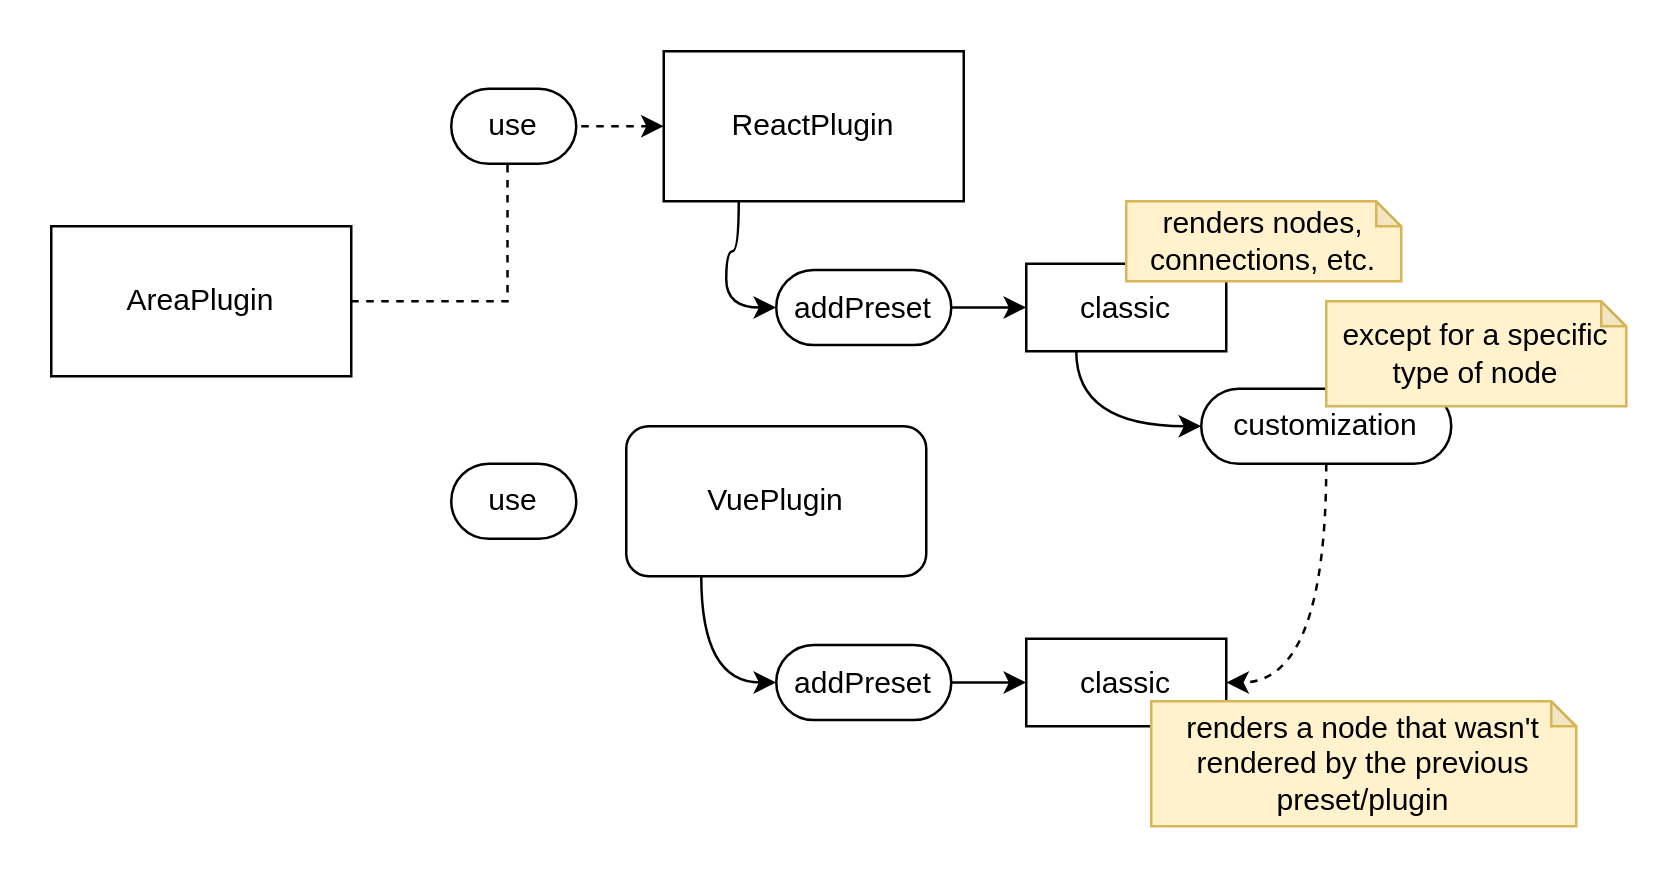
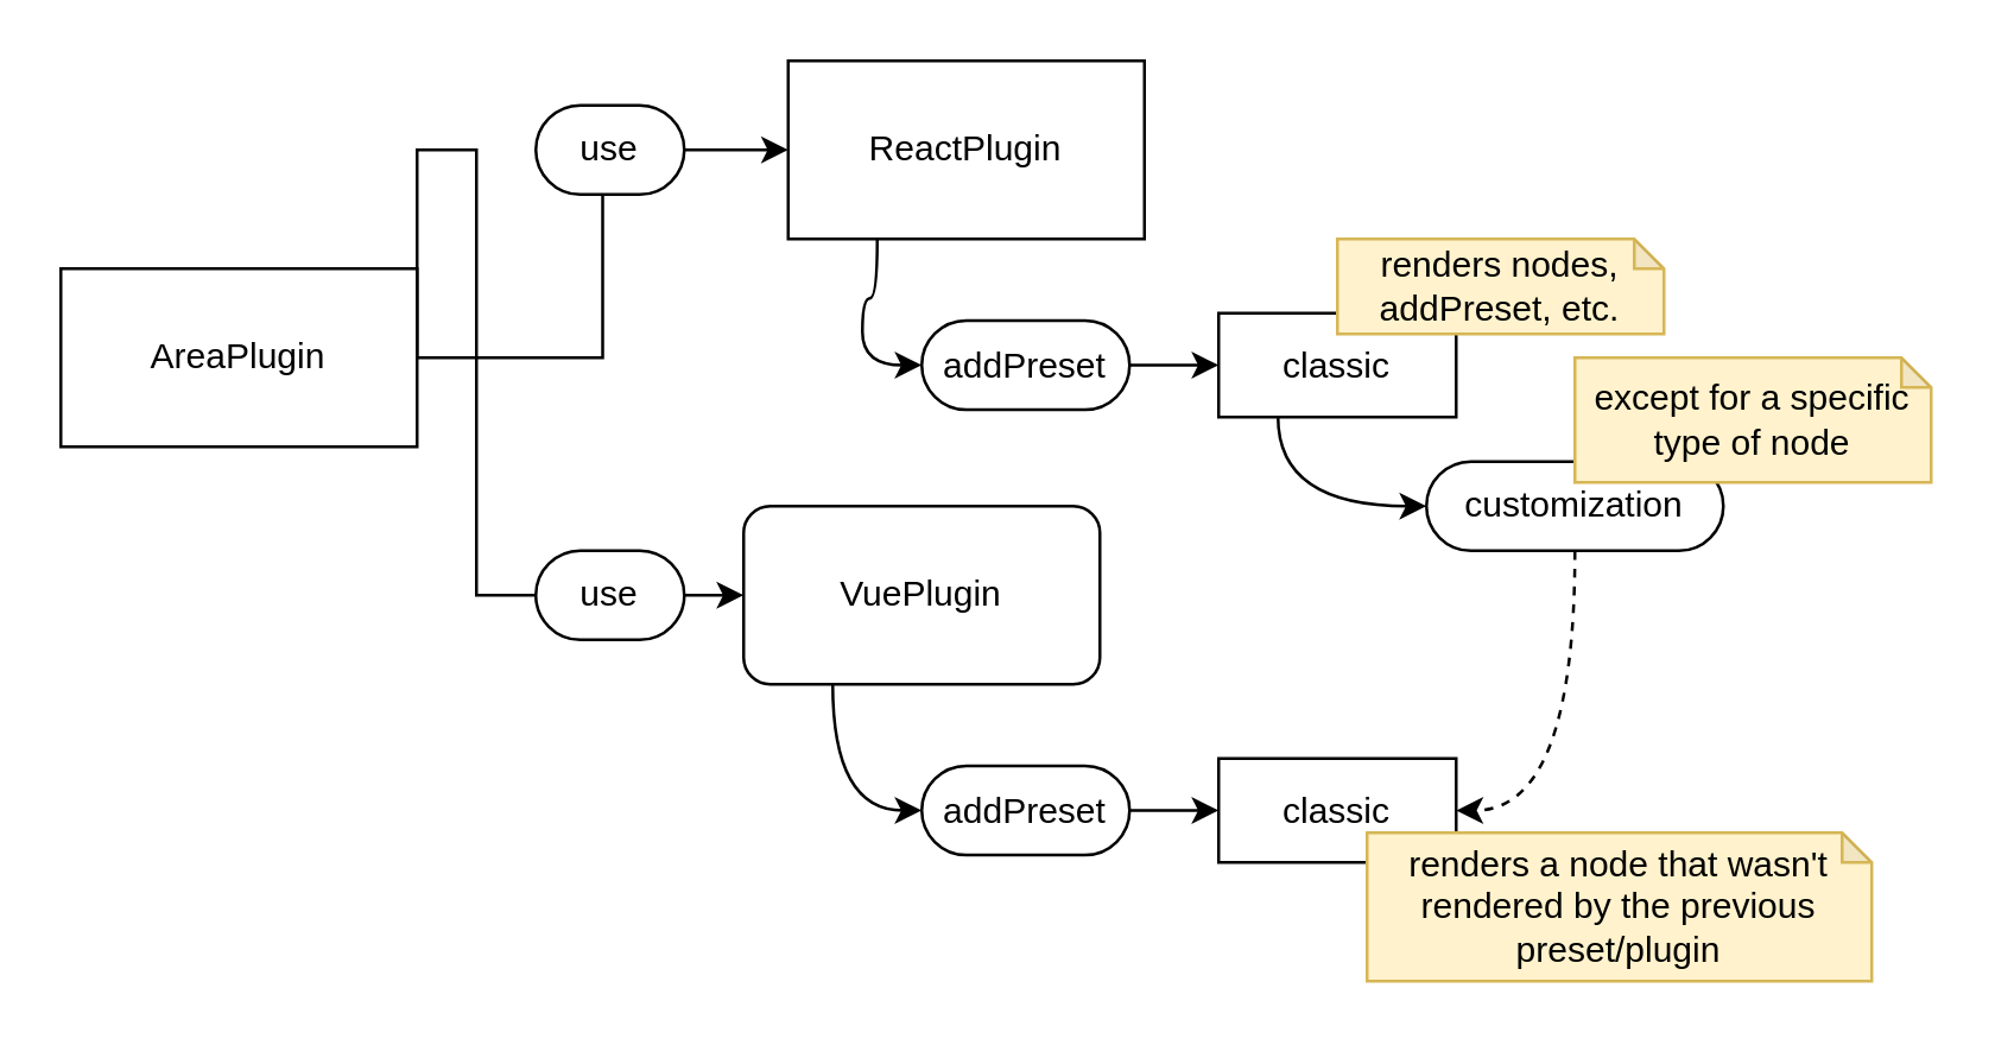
+ <mxCell id="16" style="edgeStyle=orthogonalEdgeStyle;rounded=0;orthogonalLoop=1;jettySize=auto;html=1;exitX=1;exitY=0.5;exitDx=0;exitDy=0;entryX=0;entryY=0.5;entryDx=0;entryDy=0;" parent="1" source="17" target="11" edge="1"><mxGeometry relative="1" as="geometry"><Array as="points"><mxPoint x="160" y="50" /><mxPoint x="160" y="200" /></Array></mxGeometry></mxCell>
- <mxCell id="8" value="renders nodes, connections, etc." style="shape=note;whiteSpace=wrap;html=1;backgroundOutline=1;darkOpacity=0.05;size=10;fillColor=#fff2cc;strokeColor=#d6b656;" parent="1" vertex="1"><mxGeometry x="450" y="80" width="110" height="32" as="geometry" /></mxCell>
+ <mxCell id="8" value="renders nodes, addPreset, etc." style="shape=note;whiteSpace=wrap;html=1;backgroundOutline=1;darkOpacity=0.05;size=10;fillColor=#fff2cc;strokeColor=#d6b656;" parent="1" vertex="1"><mxGeometry x="450" y="80" width="110" height="32" as="geometry" /></mxCell>
- <mxCell id="15" style="edgeStyle=orthogonalEdgeStyle;rounded=0;orthogonalLoop=1;jettySize=auto;html=1;exitX=1;exitY=0.5;exitDx=0;exitDy=0;entryX=0;entryY=0.5;entryDx=0;entryDy=0;dashed=1;" parent="1" source="17" target="5" edge="1"><mxGeometry relative="1" as="geometry" /></mxCell>
+ <mxCell id="15" style="edgeStyle=orthogonalEdgeStyle;rounded=0;orthogonalLoop=1;jettySize=auto;html=1;exitX=1;exitY=0.5;exitDx=0;exitDy=0;entryX=0;entryY=0.5;entryDx=0;entryDy=0;" parent="1" source="17" target="5" edge="1"><mxGeometry relative="1" as="geometry" /></mxCell>
